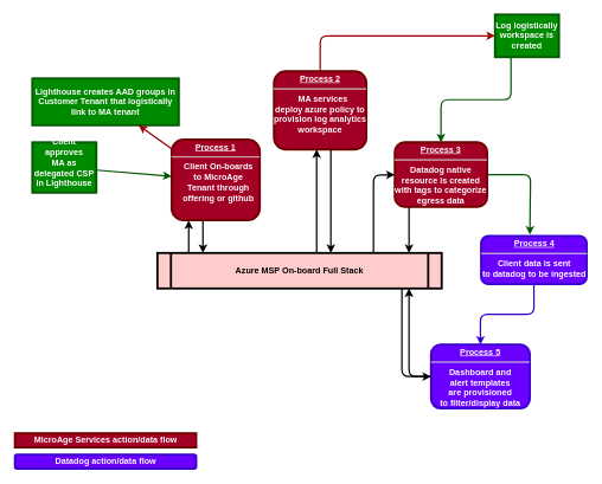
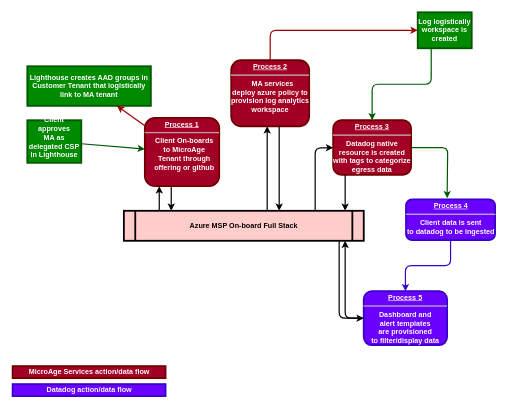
- <mxCell id="5" value="Azure MSP On-board Full Stack" style="shape=process;whiteSpace=wrap;align=center;verticalAlign=middle;size=0.048;fontStyle=1;strokeWidth=3;fillColor=#FFCCCC;fontColor=#000000;" parent="1" vertex="1"><mxGeometry x="221" y="356" width="400" height="50" as="geometry" /></mxCell>
+ <mxCell id="5" value="Azure MSP On-board Full Stack" style="shape=process;whiteSpace=wrap;align=center;verticalAlign=middle;size=0.048;fontStyle=1;strokeWidth=3;fillColor=#FFCCCC;fontColor=#000000;" parent="1" vertex="1"><mxGeometry x="206" y="351" width="400" height="50" as="geometry" /></mxCell>
- <mxCell id="26" value="Datadog action/data flow" style="whiteSpace=wrap;align=center;verticalAlign=middle;fontStyle=1;strokeWidth=3;fillColor=#6a00ff;fontColor=#ffffff;strokeColor=#3700CC;rounded=1;" parent="1" vertex="1"><mxGeometry x="20.5" y="640" width="255" height="20" as="geometry" /></mxCell>
+ <mxCell id="26" value="Datadog action/data flow" style="whiteSpace=wrap;align=center;verticalAlign=middle;fontStyle=1;strokeWidth=3;fillColor=#6a00ff;fontColor=#ffffff;strokeColor=#3700CC;" parent="1" vertex="1"><mxGeometry x="20.5" y="640" width="255" height="20" as="geometry" /></mxCell>
